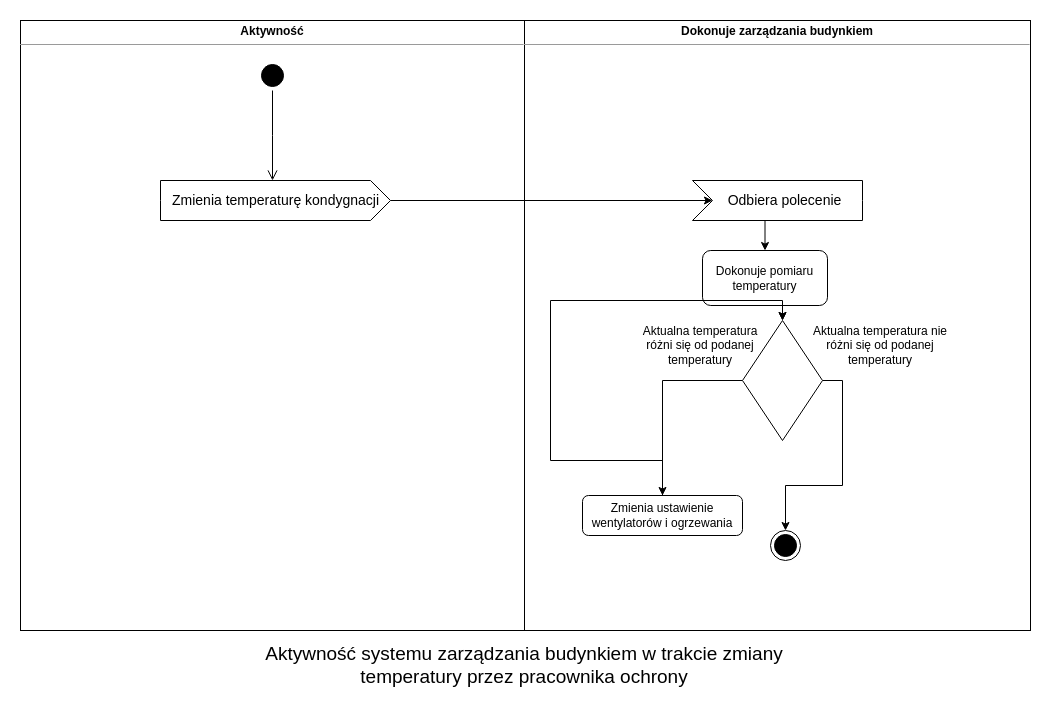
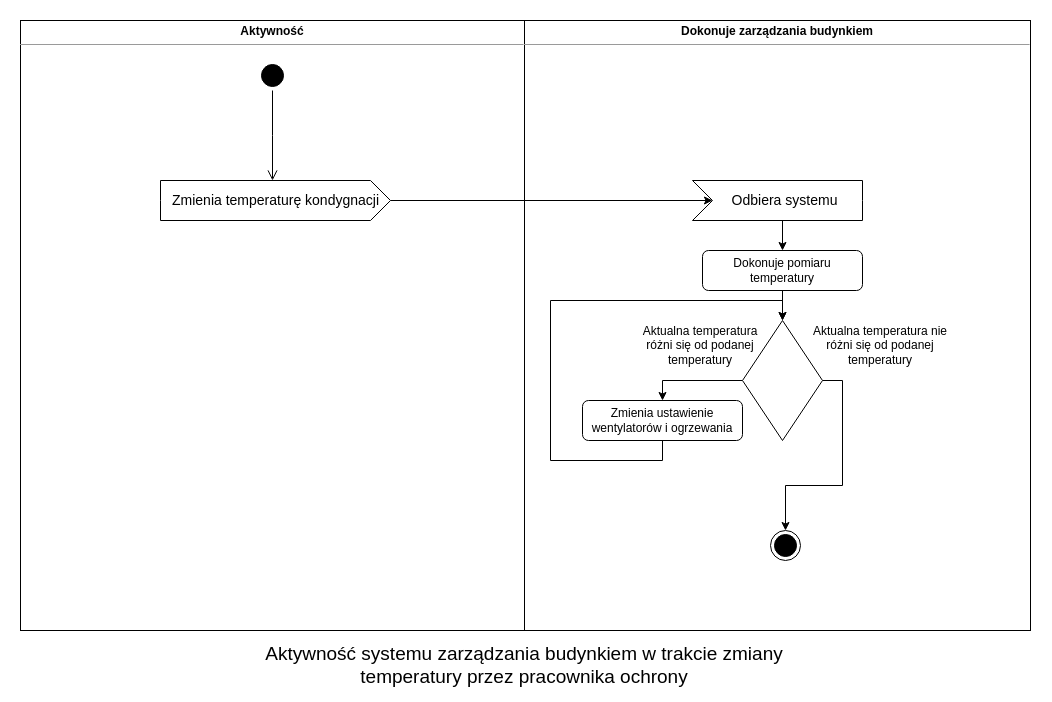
- <mxCell id="9" value="Odbiera polecenie" style="html=1;shape=mxgraph.infographic.ribbonSimple;notch1=20;notch2=0;align=center;verticalAlign=middle;fontSize=14;fontStyle=0;fillColor=#FFFFFF;flipH=0;spacingRight=0;spacingLeft=14;rounded=1;" vertex="1" parent="1"><mxGeometry x="692" y="180" width="170" height="40" as="geometry" /></mxCell>
+ <mxCell id="9" value="Odbiera systemu" style="html=1;shape=mxgraph.infographic.ribbonSimple;notch1=20;notch2=0;align=center;verticalAlign=middle;fontSize=14;fontStyle=0;fillColor=#FFFFFF;flipH=0;spacingRight=0;spacingLeft=14;rounded=1;" vertex="1" parent="1"><mxGeometry x="692" y="180" width="170" height="40" as="geometry" /></mxCell>
- <mxCell id="11" value="Dokonuje pomiaru temperatury" style="shape=rect;html=1;rounded=1;whiteSpace=wrap;align=center;" vertex="1" parent="1"><mxGeometry x="702" y="250" width="125" height="55" as="geometry" /></mxCell>
+ <mxCell id="11" value="Dokonuje pomiaru temperatury" style="shape=rect;html=1;rounded=1;whiteSpace=wrap;align=center;" vertex="1" parent="1"><mxGeometry x="702" y="250" width="160" height="40" as="geometry" /></mxCell>
- <mxCell id="19" value="Zmienia ustawienie wentylatorów i ogrzewania" style="shape=rect;html=1;rounded=1;whiteSpace=wrap;align=center;" parent="1" vertex="1"><mxGeometry x="582" y="495" width="160" height="40" as="geometry" /></mxCell>
+ <mxCell id="19" value="Zmienia ustawienie wentylatorów i ogrzewania" style="shape=rect;html=1;rounded=1;whiteSpace=wrap;align=center;" parent="1" vertex="1"><mxGeometry x="582" y="400" width="160" height="40" as="geometry" /></mxCell>
